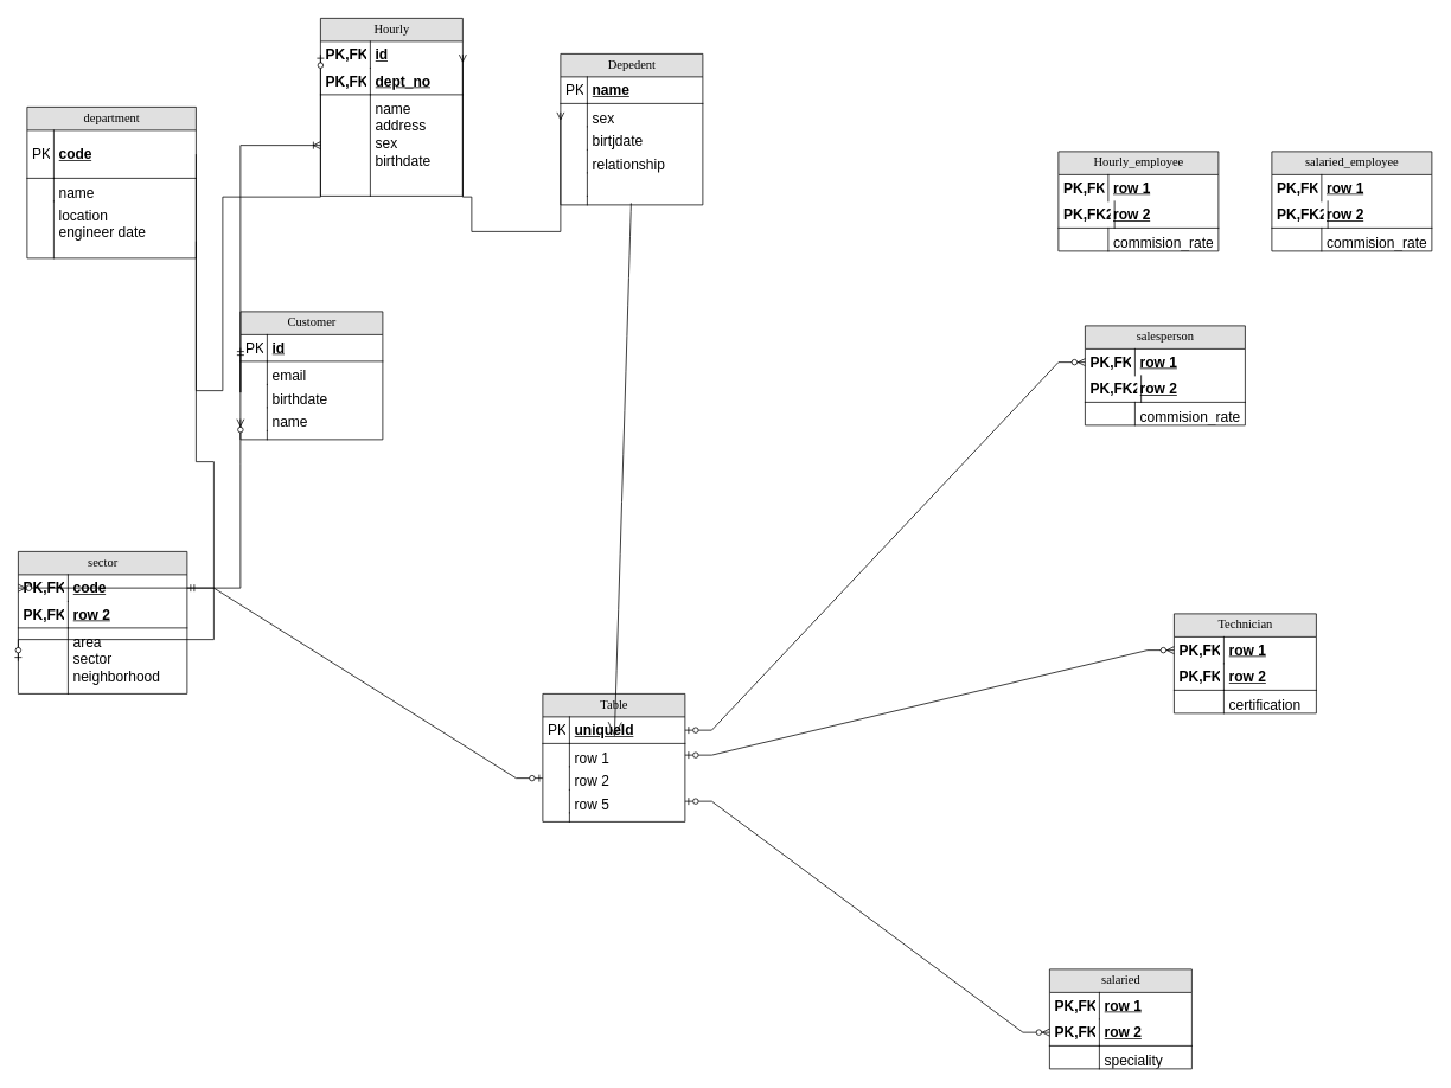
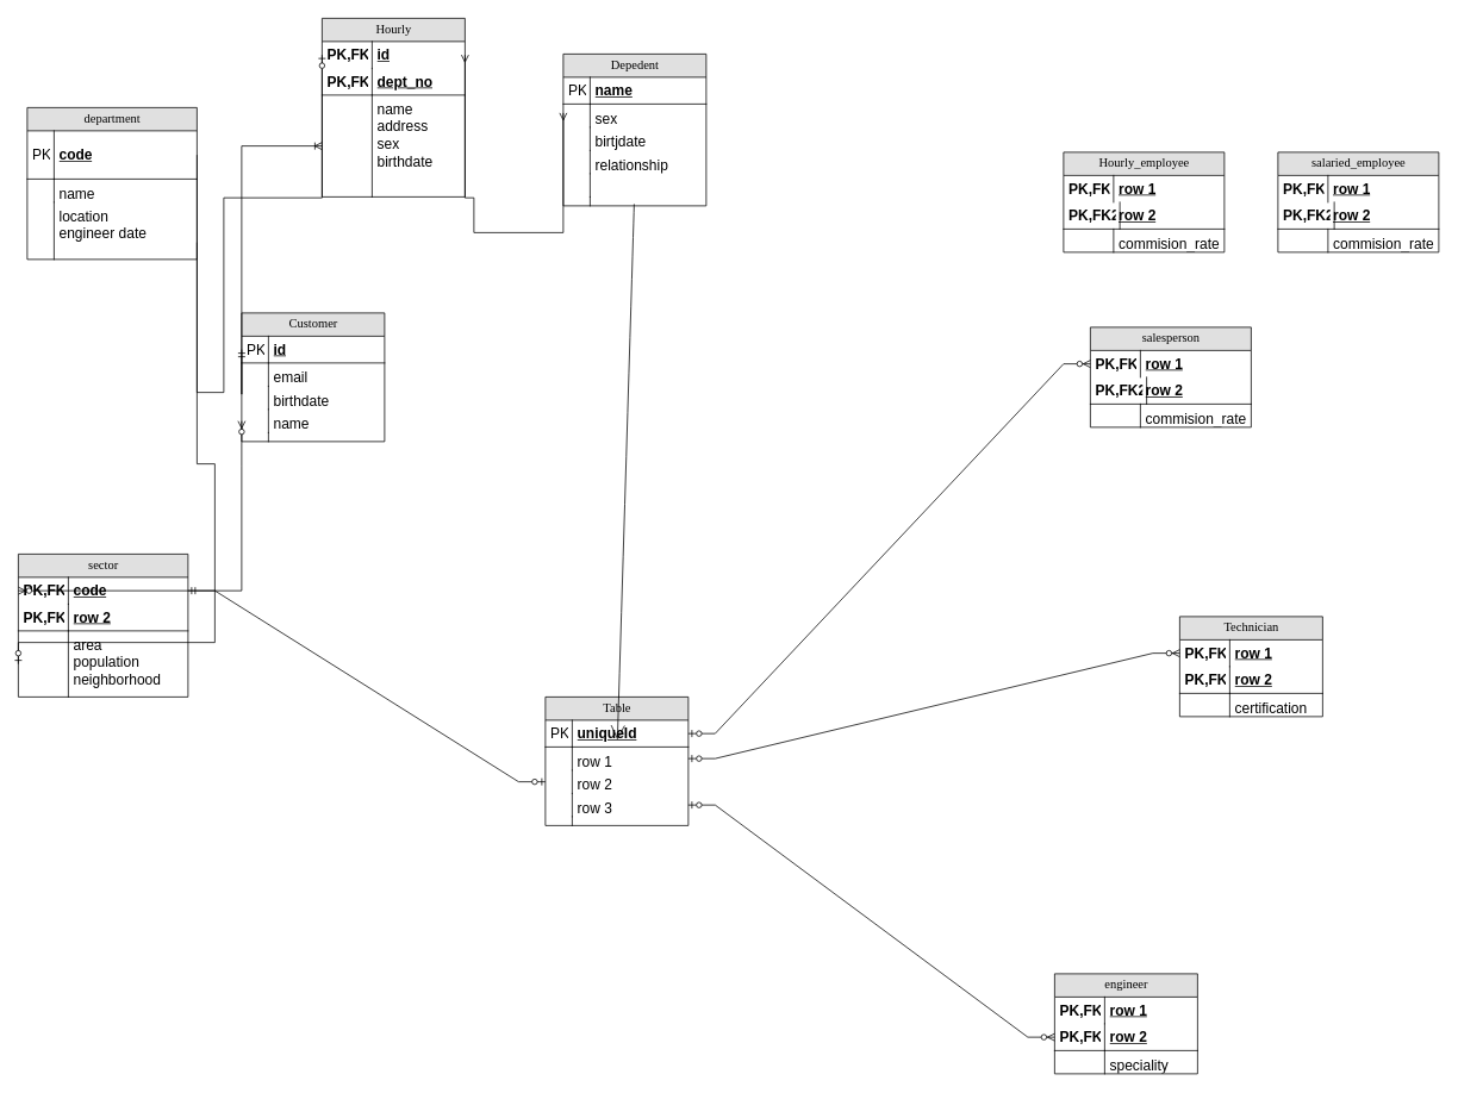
- <mxCell id="56" value="area&lt;br&gt;sector&lt;br&gt;neighborhood&lt;br&gt;" style="shape=partialRectangle;top=0;left=0;right=0;bottom=0;html=1;align=left;verticalAlign=top;fillColor=none;spacingLeft=60;spacingRight=4;whiteSpace=wrap;overflow=hidden;rotatable=0;points=[[0,0.5],[1,0.5]];portConstraint=eastwest;dropTarget=0;fontSize=16;" vertex="1" parent="51"><mxGeometry y="86" width="190" height="74" as="geometry" /></mxCell>
+ <mxCell id="56" value="area&lt;br&gt;population&lt;br&gt;neighborhood&lt;br&gt;" style="shape=partialRectangle;top=0;left=0;right=0;bottom=0;html=1;align=left;verticalAlign=top;fillColor=none;spacingLeft=60;spacingRight=4;whiteSpace=wrap;overflow=hidden;rotatable=0;points=[[0,0.5],[1,0.5]];portConstraint=eastwest;dropTarget=0;fontSize=16;" vertex="1" parent="51"><mxGeometry y="86" width="190" height="74" as="geometry" /></mxCell>
- <mxCell id="40" value="row 5" style="shape=partialRectangle;top=0;left=0;right=0;bottom=0;html=1;align=left;verticalAlign=top;fillColor=none;spacingLeft=34;spacingRight=4;whiteSpace=wrap;overflow=hidden;rotatable=0;points=[[0,0.5],[1,0.5]];portConstraint=eastwest;dropTarget=0;fontSize=16;" vertex="1" parent="33"><mxGeometry y="108" width="160" height="26" as="geometry" /></mxCell>
+ <mxCell id="40" value="row 3" style="shape=partialRectangle;top=0;left=0;right=0;bottom=0;html=1;align=left;verticalAlign=top;fillColor=none;spacingLeft=34;spacingRight=4;whiteSpace=wrap;overflow=hidden;rotatable=0;points=[[0,0.5],[1,0.5]];portConstraint=eastwest;dropTarget=0;fontSize=16;" vertex="1" parent="33"><mxGeometry y="108" width="160" height="26" as="geometry" /></mxCell>
- <mxCell id="70" value="salaried" style="swimlane;html=1;fontStyle=0;childLayout=stackLayout;horizontal=1;startSize=26;fillColor=#e0e0e0;horizontalStack=0;resizeParent=1;resizeLast=0;collapsible=1;marginBottom=0;swimlaneFillColor=#ffffff;align=center;rounded=0;shadow=0;comic=0;labelBackgroundColor=none;strokeWidth=1;fontFamily=Verdana;fontSize=14" vertex="1" parent="1"><mxGeometry x="1180" y="1090" width="160" height="112" as="geometry" /></mxCell>
+ <mxCell id="70" value="engineer" style="swimlane;html=1;fontStyle=0;childLayout=stackLayout;horizontal=1;startSize=26;fillColor=#e0e0e0;horizontalStack=0;resizeParent=1;resizeLast=0;collapsible=1;marginBottom=0;swimlaneFillColor=#ffffff;align=center;rounded=0;shadow=0;comic=0;labelBackgroundColor=none;strokeWidth=1;fontFamily=Verdana;fontSize=14" vertex="1" parent="1"><mxGeometry x="1180" y="1090" width="160" height="112" as="geometry" /></mxCell>
